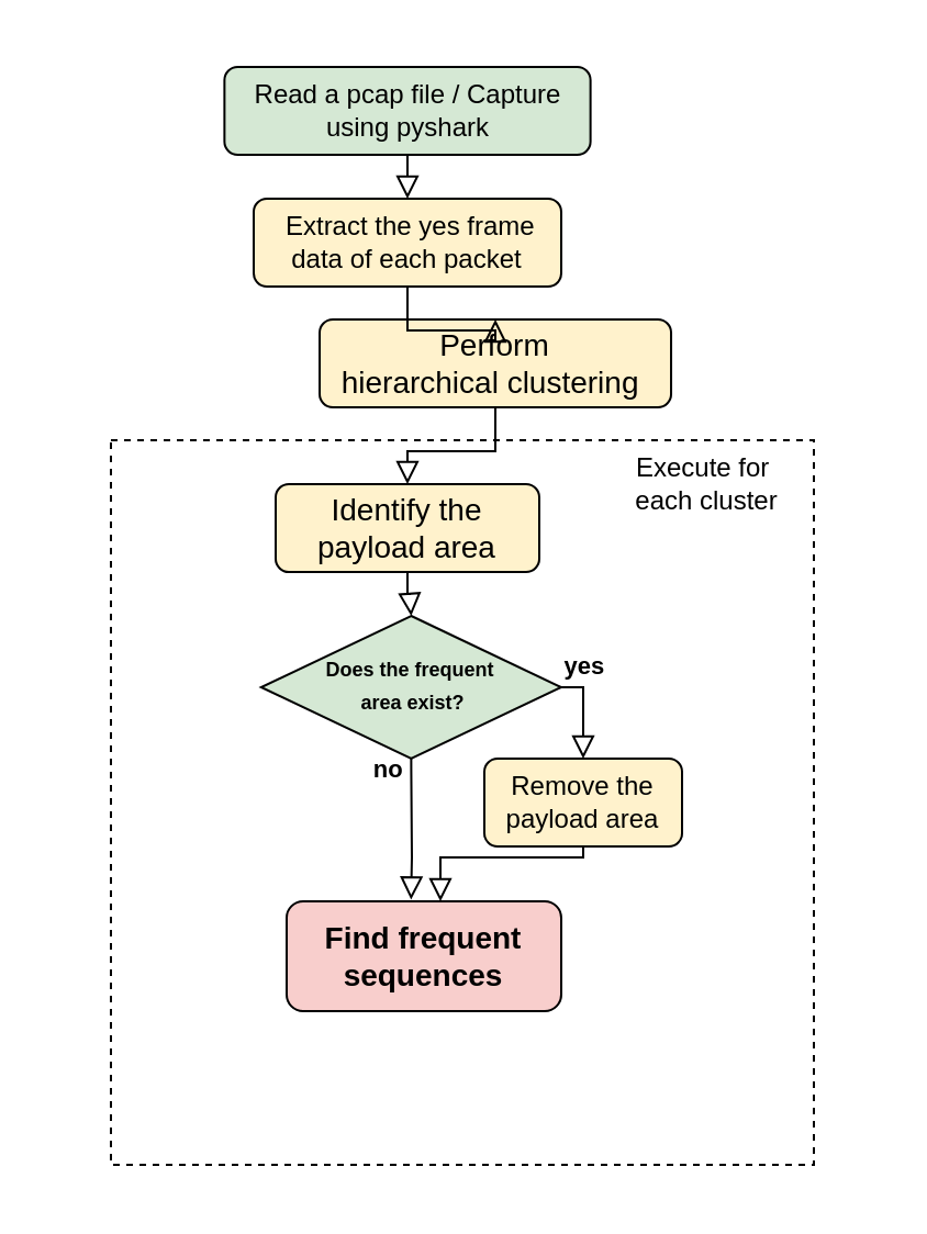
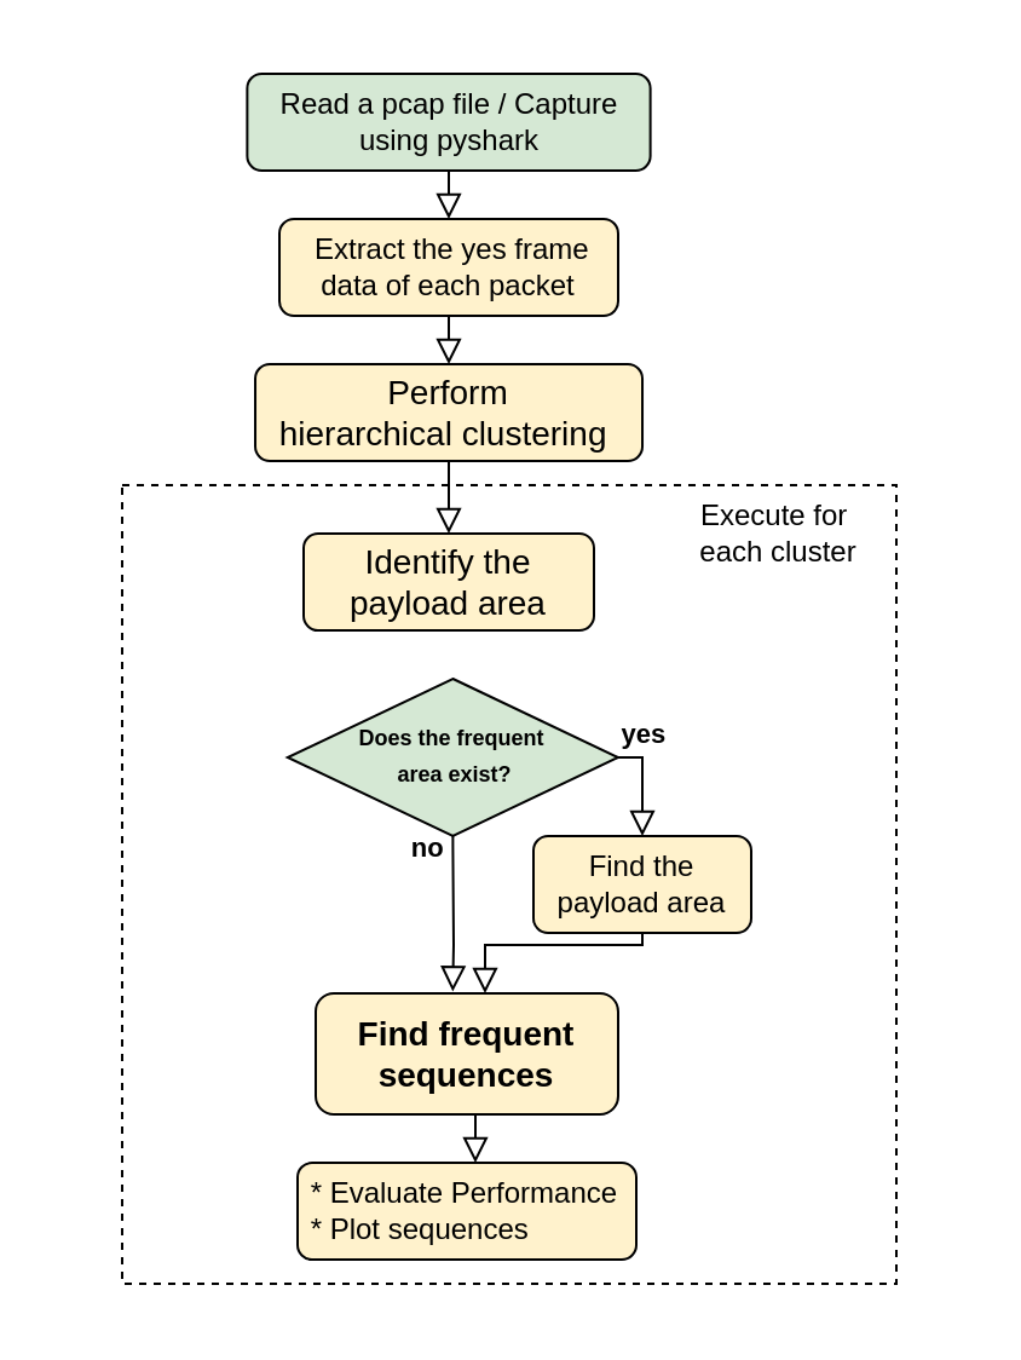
- <mxCell id="6" value="&lt;font style=&quot;font-size: 14px;&quot;&gt;Perform &lt;br&gt;hierarchical clustering&amp;nbsp;&lt;/font&gt;" style="rounded=1;whiteSpace=wrap;html=1;fontSize=12;glass=0;strokeWidth=1;shadow=0;fillColor=#FFF2CC;" parent="1" vertex="1"><mxGeometry x="145.01" y="145" width="160" height="40" as="geometry" /></mxCell>
+ <mxCell id="6" value="&lt;font style=&quot;font-size: 14px;&quot;&gt;Perform &lt;br&gt;hierarchical clustering&amp;nbsp;&lt;/font&gt;" style="rounded=1;whiteSpace=wrap;html=1;fontSize=12;glass=0;strokeWidth=1;shadow=0;fillColor=#FFF2CC;" parent="1" vertex="1"><mxGeometry x="105.01" y="150" width="160" height="40" as="geometry" /></mxCell>
- <mxCell id="10" value="" style="rounded=0;html=1;jettySize=auto;orthogonalLoop=1;fontSize=11;endArrow=block;endFill=0;endSize=8;strokeWidth=1;shadow=0;labelBackgroundColor=none;edgeStyle=orthogonalEdgeStyle;exitX=0.5;exitY=1;exitDx=0;exitDy=0;entryX=0.5;entryY=0;entryDx=0;entryDy=0;" parent="1" source="8" target="11" edge="1"><mxGeometry relative="1" as="geometry"><mxPoint x="124.76" y="270" as="sourcePoint" /><mxPoint x="125" y="290" as="targetPoint" /><Array as="points"><mxPoint x="186" y="270" /><mxPoint x="184" y="270" /></Array></mxGeometry></mxCell>
- <mxCell id="9" value="Remove the payload area" style="rounded=1;whiteSpace=wrap;html=1;fontSize=12;glass=0;strokeWidth=1;shadow=0;fillColor=#FFF2CC;" parent="1" vertex="1"><mxGeometry x="220" y="345" width="90" height="40" as="geometry" /></mxCell>
+ <mxCell id="9" value="Find the payload area" style="rounded=1;whiteSpace=wrap;html=1;fontSize=12;glass=0;strokeWidth=1;shadow=0;fillColor=#FFF2CC;" parent="1" vertex="1"><mxGeometry x="220" y="345" width="90" height="40" as="geometry" /></mxCell>
- <mxCell id="14" value="&lt;font style=&quot;font-size: 14px;&quot;&gt;&lt;b&gt;Find frequent sequences&lt;/b&gt;&lt;/font&gt;" style="rounded=1;whiteSpace=wrap;html=1;fontSize=12;glass=0;strokeWidth=1;shadow=0;fillColor=#f8cecc;" parent="1" vertex="1"><mxGeometry x="130" y="410" width="125" height="50" as="geometry" /></mxCell>
+ <mxCell id="14" value="&lt;font style=&quot;font-size: 14px;&quot;&gt;&lt;b&gt;Find frequent sequences&lt;/b&gt;&lt;/font&gt;" style="rounded=1;whiteSpace=wrap;html=1;fontSize=12;glass=0;strokeWidth=1;shadow=0;fillColor=#FFF2CC;" parent="1" vertex="1"><mxGeometry x="130" y="410" width="125" height="50" as="geometry" /></mxCell>
+ <mxCell id="17" value="" style="rounded=0;html=1;jettySize=auto;orthogonalLoop=1;fontSize=11;endArrow=block;endFill=0;endSize=8;strokeWidth=1;shadow=0;labelBackgroundColor=none;edgeStyle=orthogonalEdgeStyle;exitX=0.5;exitY=1;exitDx=0;exitDy=0;" parent="1" source="14" target="16" edge="1"><mxGeometry y="20" relative="1" as="geometry"><mxPoint as="offset" /><mxPoint x="540" y="250" as="sourcePoint" /><mxPoint x="600" y="250" as="targetPoint" /><Array as="points"><mxPoint x="196" y="460" /></Array></mxGeometry></mxCell>
+ <mxCell id="16" value="&lt;div style=&quot;&quot;&gt;&lt;span style=&quot;background-color: initial;&quot;&gt;&amp;nbsp;* Evaluate&amp;nbsp;Performance&lt;/span&gt;&lt;/div&gt;&lt;div style=&quot;&quot;&gt;&lt;span style=&quot;background-color: initial;&quot;&gt;&amp;nbsp;* Plot sequences&lt;/span&gt;&lt;/div&gt;" style="rounded=1;whiteSpace=wrap;html=1;fontSize=12;glass=0;strokeWidth=1;shadow=0;fillColor=#FFF2CC;align=left;" parent="1" vertex="1"><mxGeometry x="122.5" y="480" width="140" height="40" as="geometry" /></mxCell>
